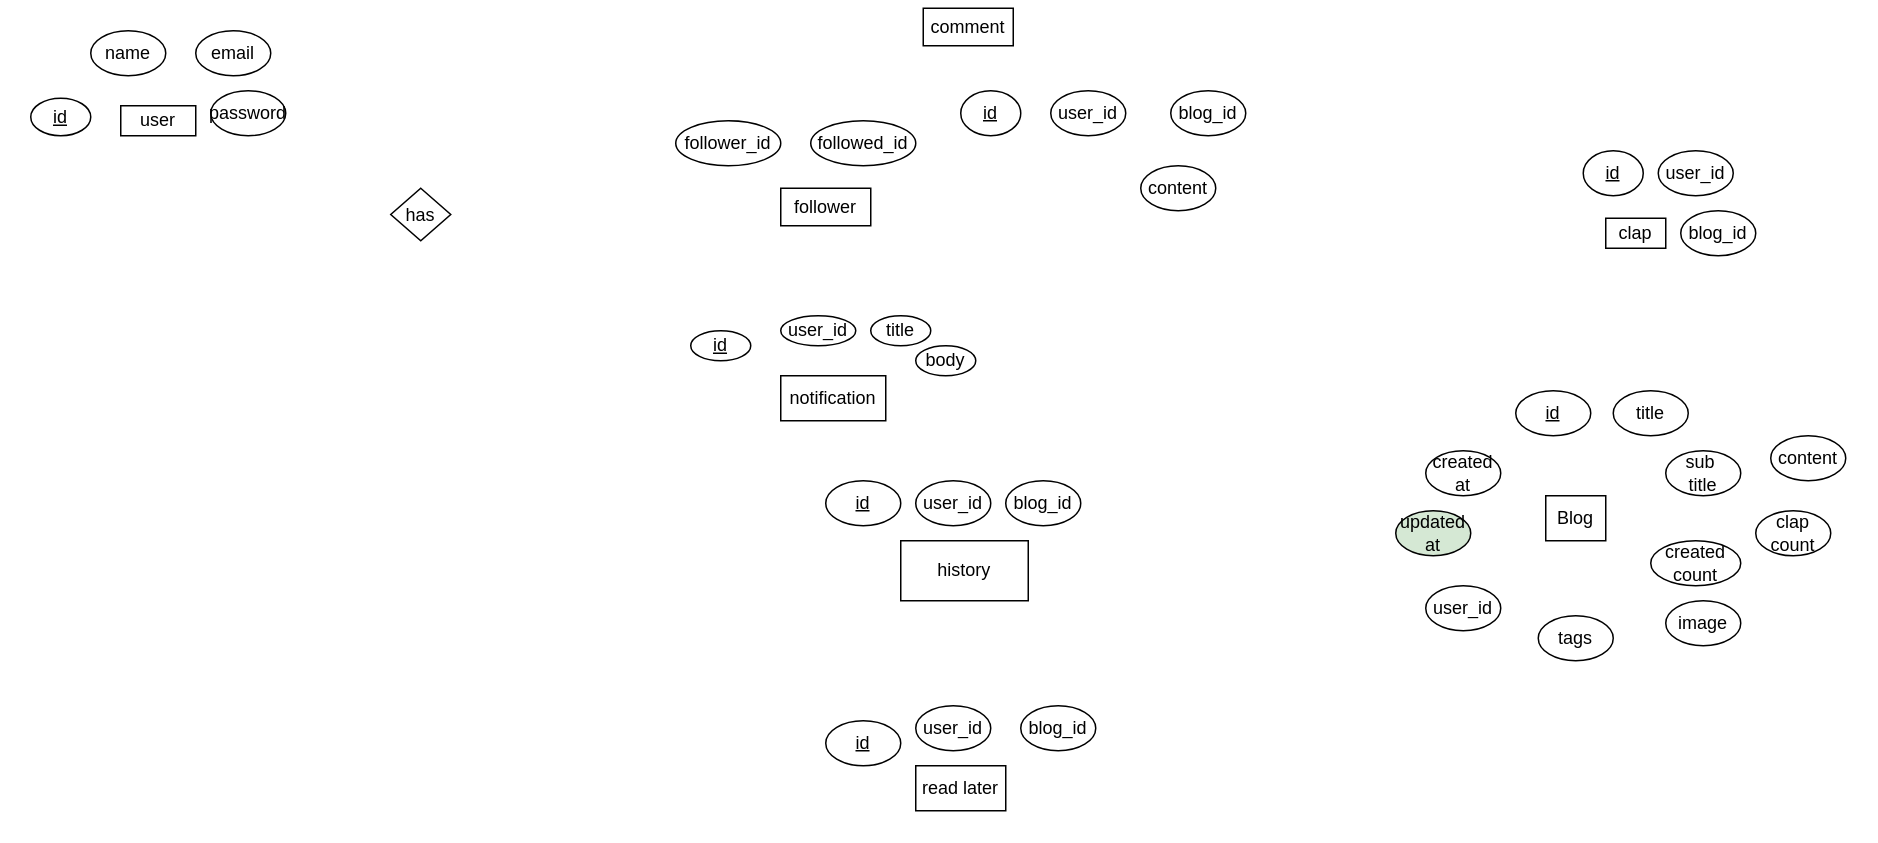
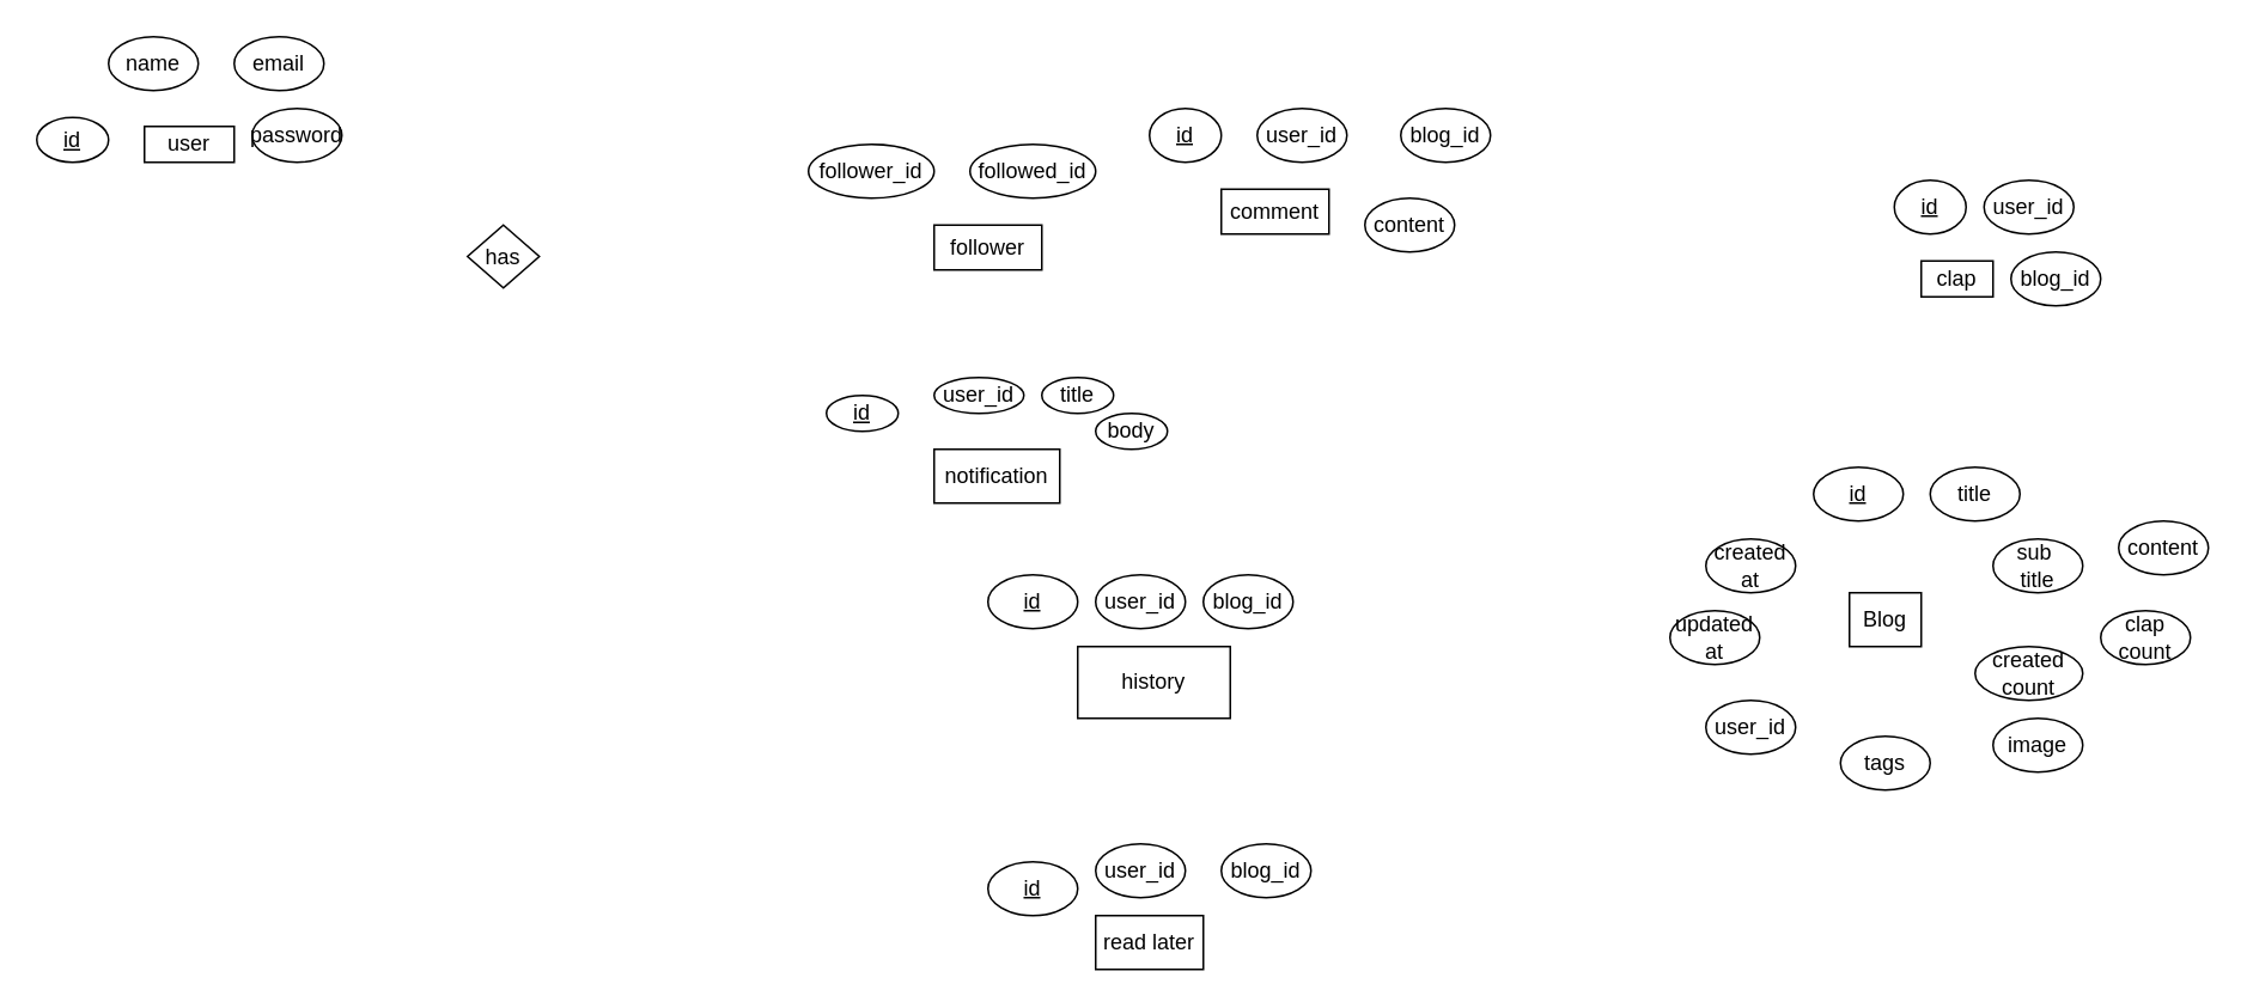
- <mxCell id="18" value="comment" style="rounded=0;whiteSpace=wrap;html=1;" parent="1" vertex="1"><mxGeometry x="615" y="5" width="60" height="25" as="geometry" /></mxCell>
+ <mxCell id="18" value="comment" style="rounded=0;whiteSpace=wrap;html=1;" parent="1" vertex="1"><mxGeometry x="680" y="105" width="60" height="25" as="geometry" /></mxCell>
- <mxCell id="13" value="updated at" style="ellipse;whiteSpace=wrap;html=1;fillColor=#d5e8d4;" parent="1" vertex="1"><mxGeometry x="930" y="340" width="50" height="30" as="geometry" /></mxCell>
+ <mxCell id="13" value="updated at" style="ellipse;whiteSpace=wrap;html=1;" parent="1" vertex="1"><mxGeometry x="930" y="340" width="50" height="30" as="geometry" /></mxCell>
